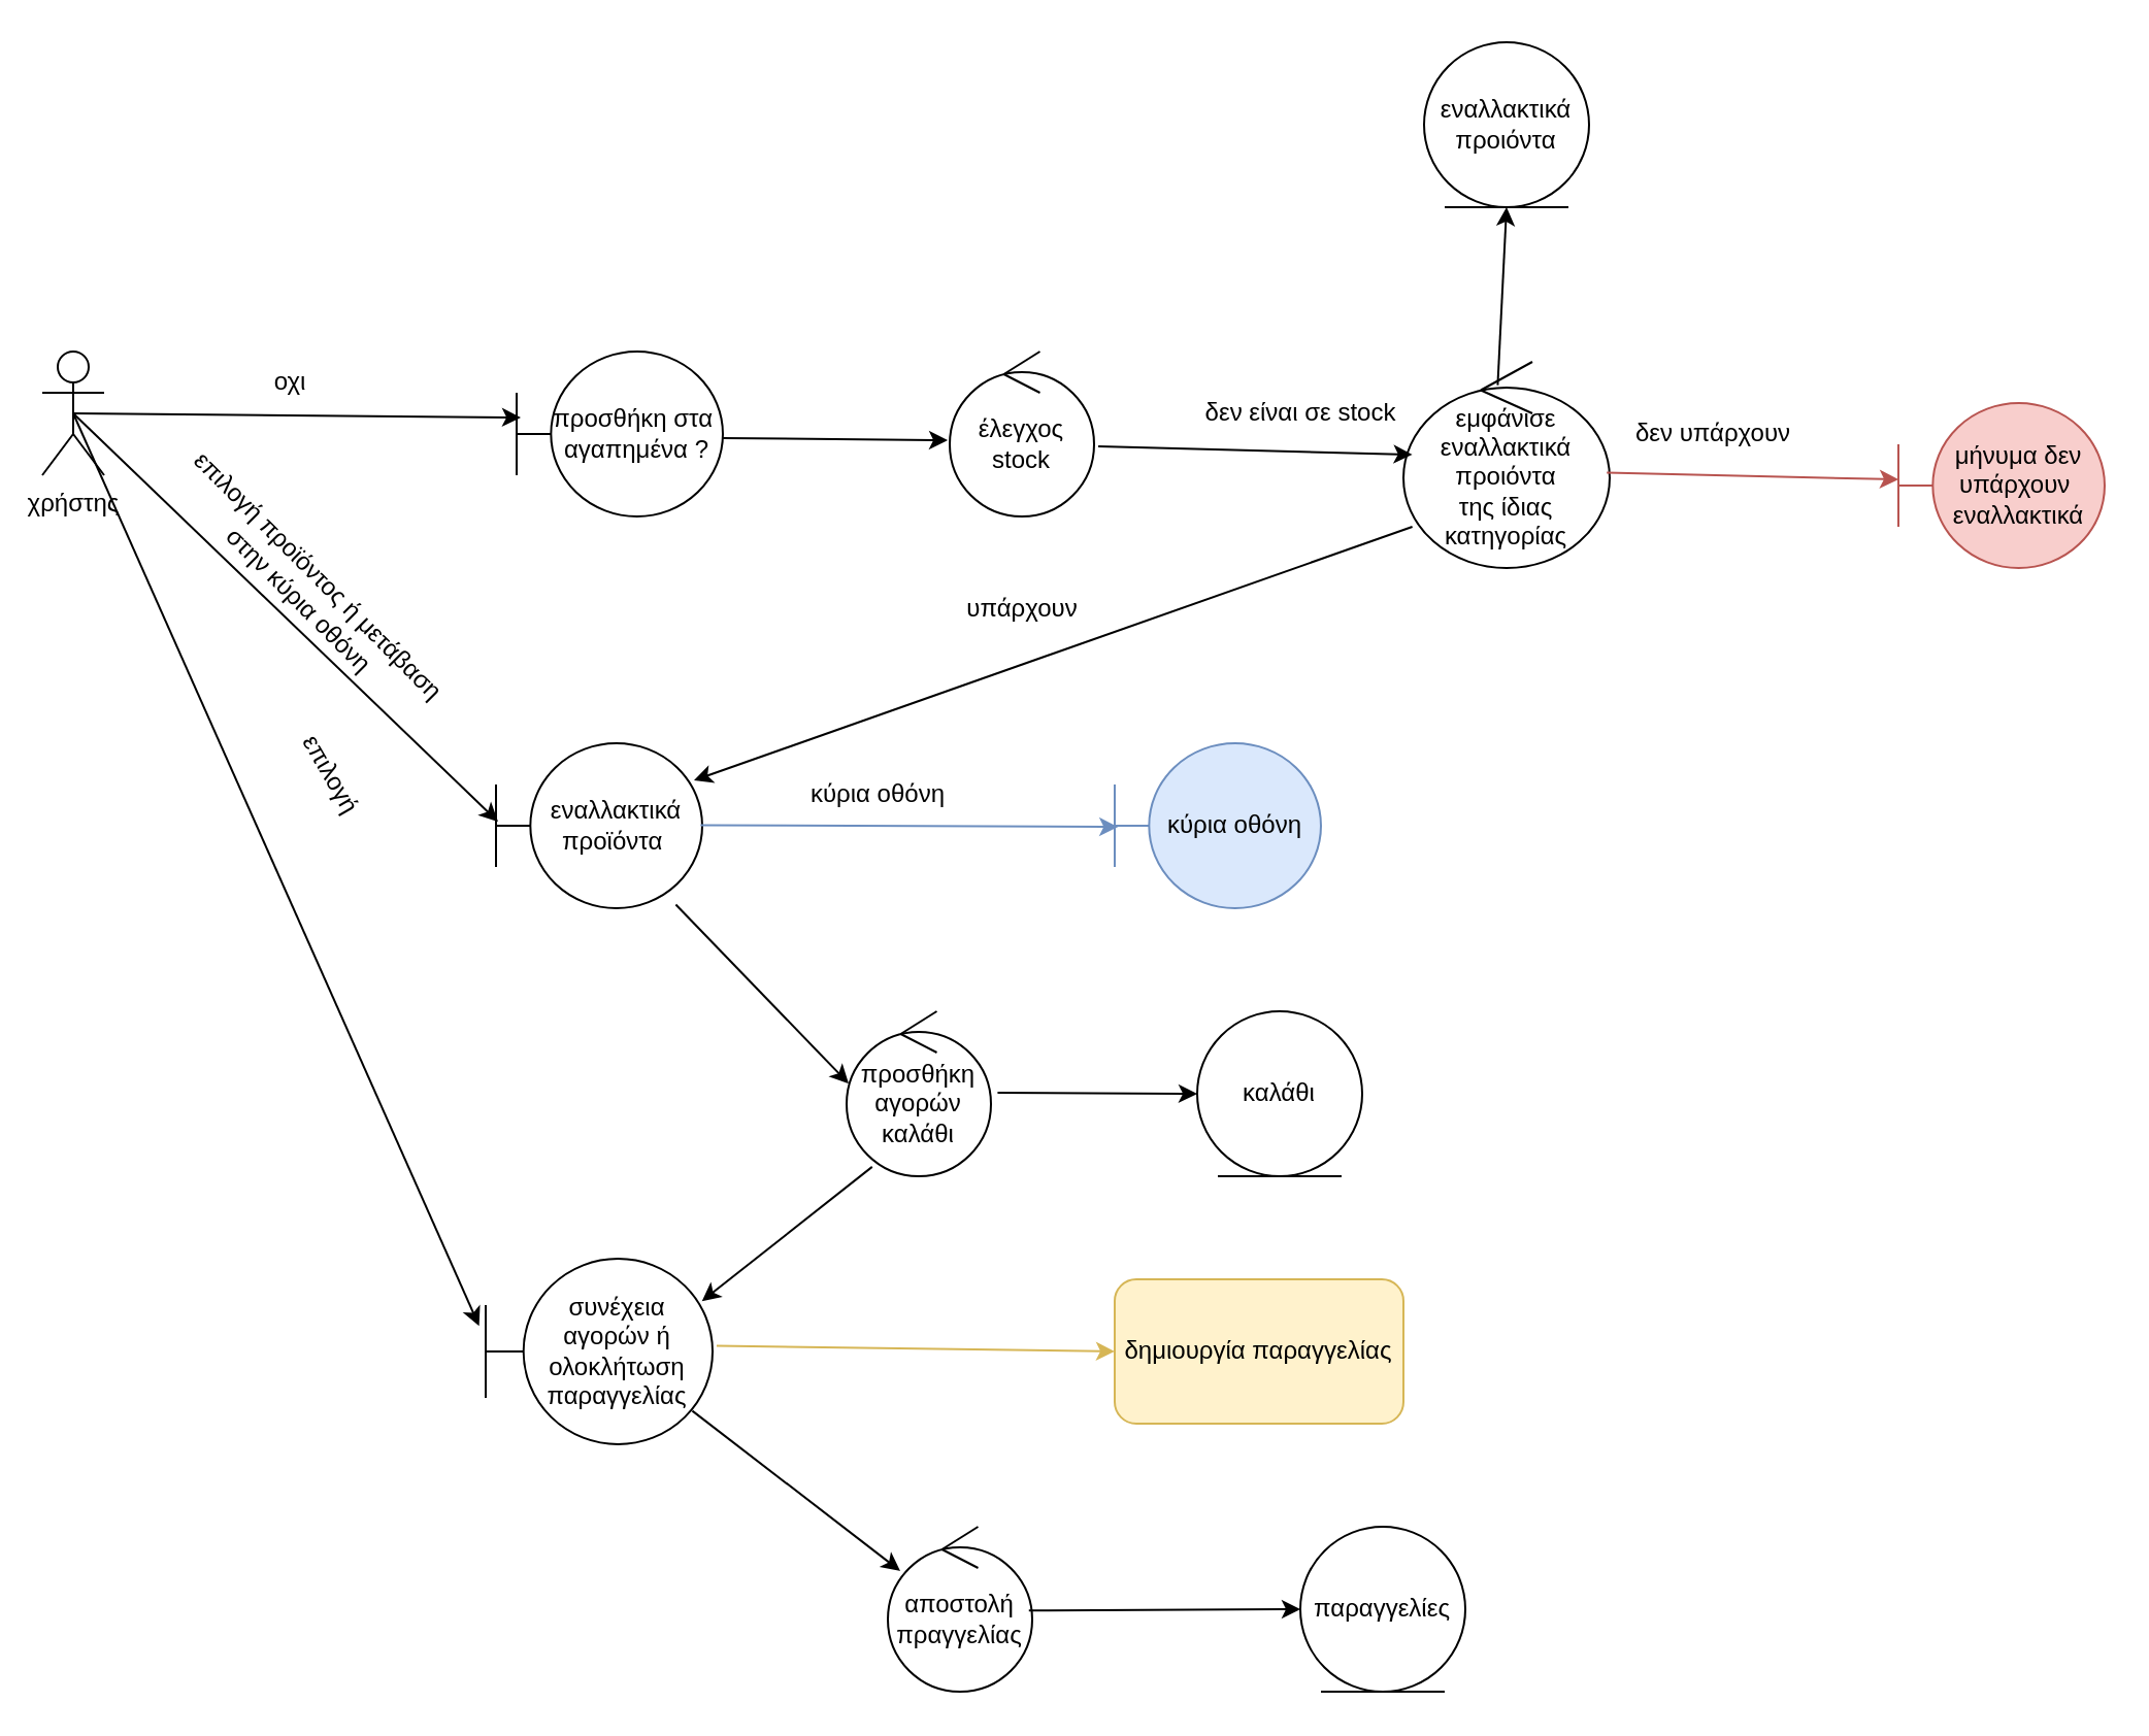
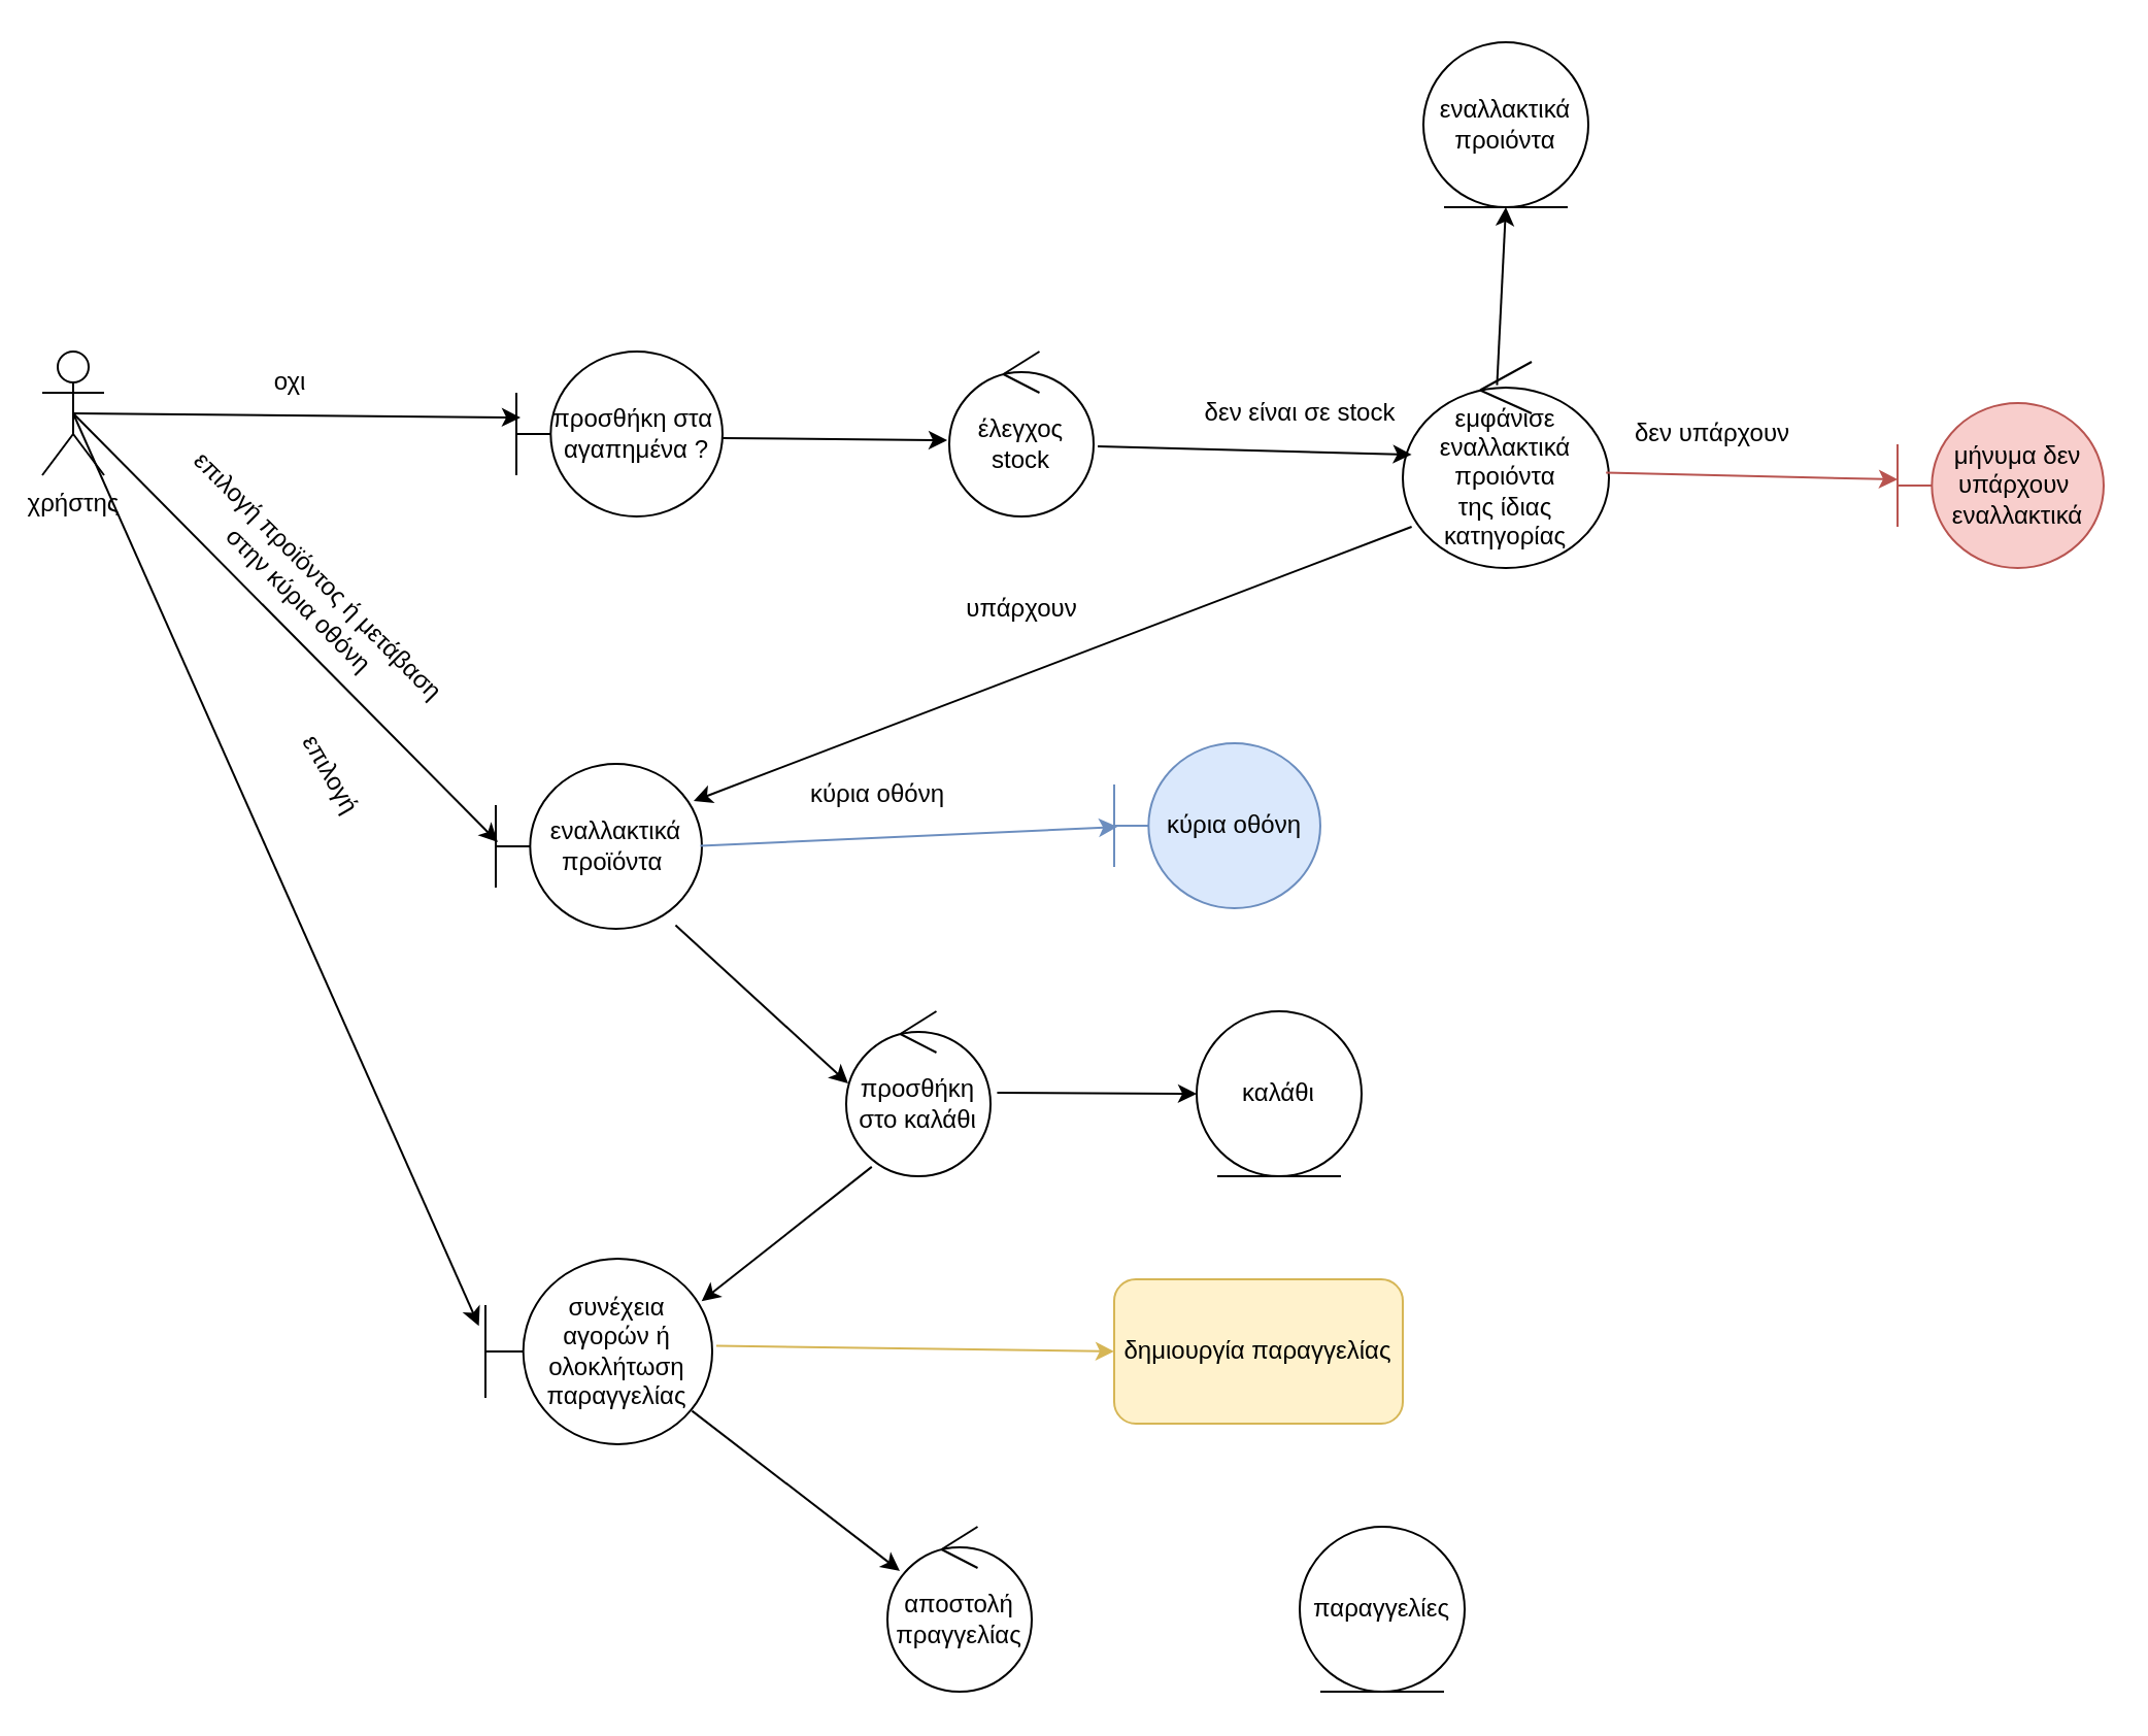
- <mxCell id="13" value="εναλλακτικά προϊόντα&amp;nbsp;" style="shape=umlBoundary;whiteSpace=wrap;html=1;" parent="1" vertex="1"><mxGeometry x="240" y="360" width="100" height="80" as="geometry" /></mxCell>
+ <mxCell id="13" value="εναλλακτικά προϊόντα&amp;nbsp;" style="shape=umlBoundary;whiteSpace=wrap;html=1;" parent="1" vertex="1"><mxGeometry x="240" y="370" width="100" height="80" as="geometry" /></mxCell>
- <mxCell id="18" value="προσθήκη αγορών καλάθι" style="ellipse;shape=umlControl;whiteSpace=wrap;html=1;" parent="1" vertex="1"><mxGeometry x="410" y="490" width="70" height="80" as="geometry" /></mxCell>
+ <mxCell id="18" value="προσθήκη στο καλάθι" style="ellipse;shape=umlControl;whiteSpace=wrap;html=1;" parent="1" vertex="1"><mxGeometry x="410" y="490" width="70" height="80" as="geometry" /></mxCell>
- <mxCell id="37" value="" style="endArrow=classic;html=1;rounded=0;entryX=0;entryY=0.5;entryDx=0;entryDy=0;exitX=0.977;exitY=0.508;exitDx=0;exitDy=0;exitPerimeter=0;" edge="1" parent="1" source="34" target="36"><mxGeometry width="50" height="50" relative="1" as="geometry"><mxPoint x="420" y="770" as="sourcePoint" /><mxPoint x="470" y="720" as="targetPoint" /></mxGeometry></mxCell>
